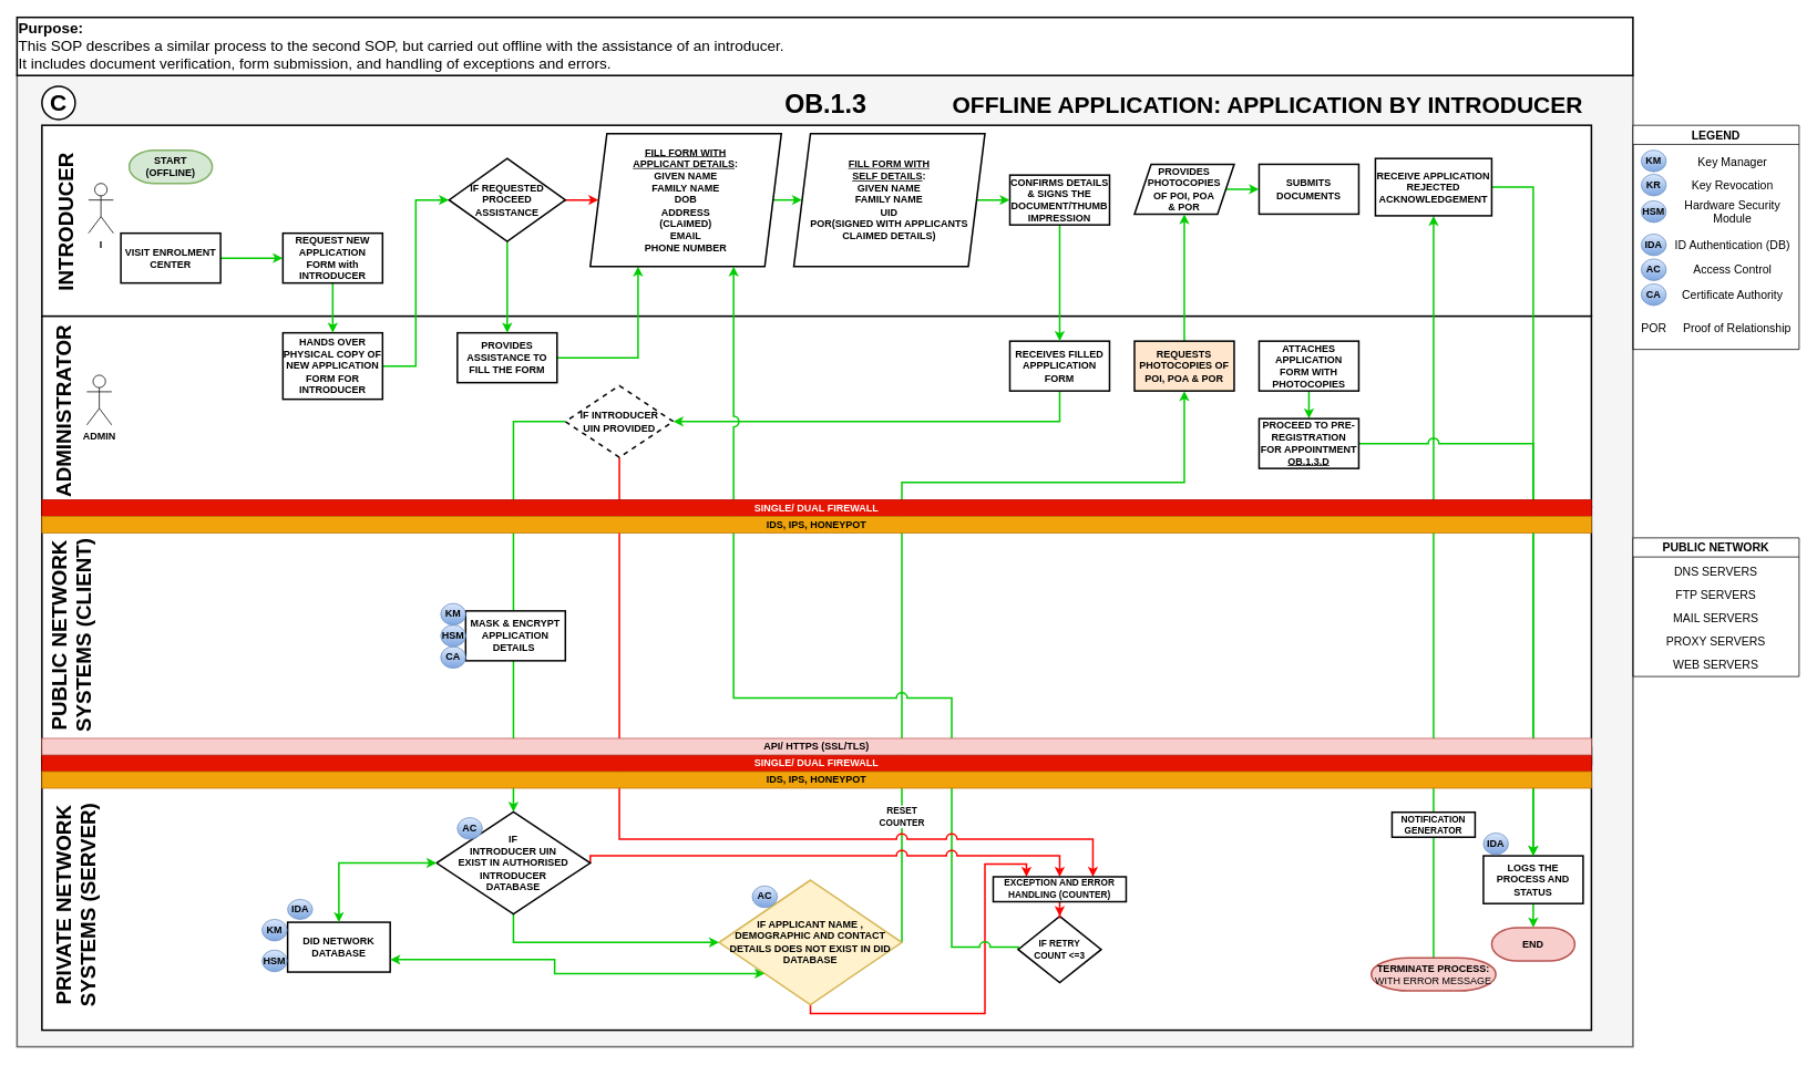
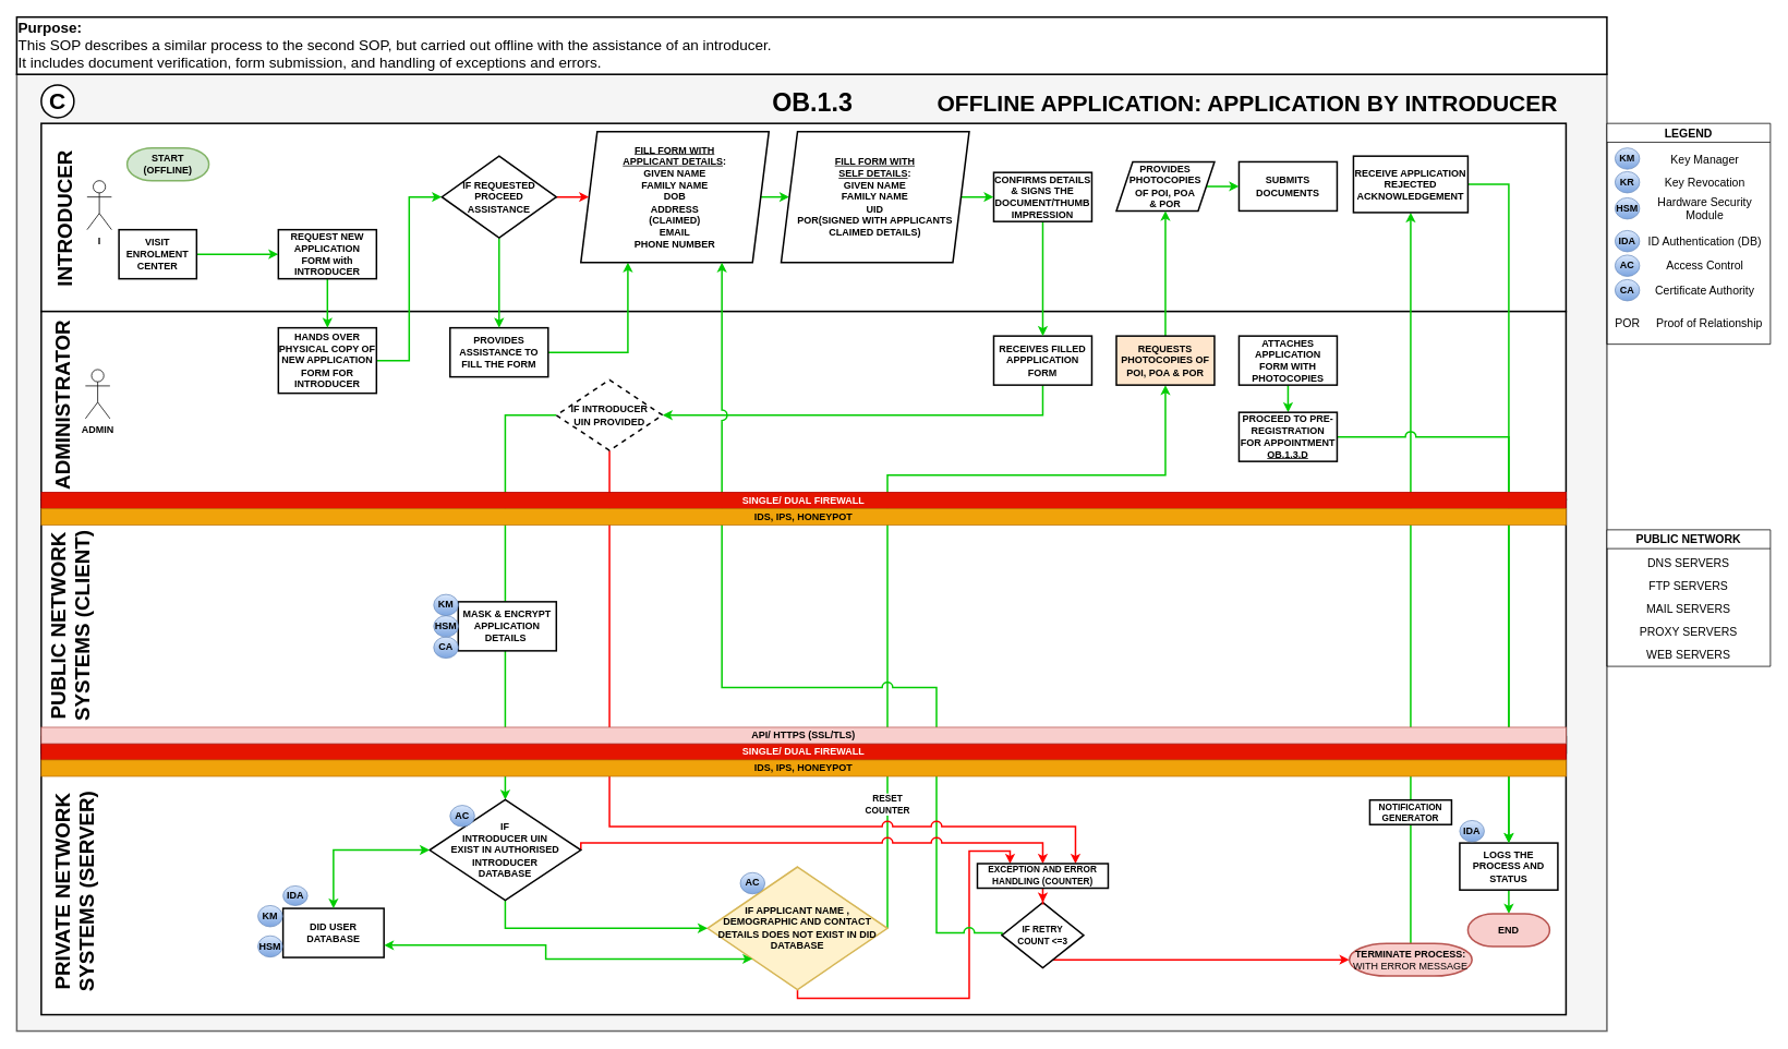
- <mxCell id="9" value="VISIT ENROLMENT CENTER" style="rounded=0;whiteSpace=wrap;html=1;strokeWidth=2;fontStyle=1" parent="1" vertex="1"><mxGeometry x="145" y="280" width="120" height="60" as="geometry" /></mxCell>
+ <mxCell id="9" value="VISIT ENROLMENT CENTER" style="rounded=0;whiteSpace=wrap;html=1;strokeWidth=2;fontStyle=1" parent="1" vertex="1"><mxGeometry x="145" y="280" width="95" height="60" as="geometry" /></mxCell>
- <mxCell id="82" value="DID NETWORK DATABASE" style="shape=label;whiteSpace=wrap;html=1;boundedLbl=1;backgroundOutline=1;size=15;fontStyle=1;rounded=0;strokeWidth=2;" parent="1" vertex="1"><mxGeometry x="345.71" y="1110" width="123.43" height="60" as="geometry" /></mxCell>
+ <mxCell id="82" value="DID USER DATABASE" style="shape=label;whiteSpace=wrap;html=1;boundedLbl=1;backgroundOutline=1;size=15;fontStyle=1;rounded=0;strokeWidth=2;" parent="1" vertex="1"><mxGeometry x="345.71" y="1110" width="123.43" height="60" as="geometry" /></mxCell>
+ <mxCell id="72" style="edgeStyle=orthogonalEdgeStyle;rounded=0;orthogonalLoop=1;jettySize=auto;html=1;exitX=0.5;exitY=1;exitDx=0;exitDy=0;entryX=0;entryY=0.5;entryDx=0;entryDy=0;entryPerimeter=0;strokeColor=#FF0000;strokeWidth=2;fontStyle=1;" parent="1" source="78" target="41" edge="1"><mxGeometry relative="1" as="geometry"><Array as="points"><mxPoint x="1275" y="1173" /></Array></mxGeometry></mxCell>
